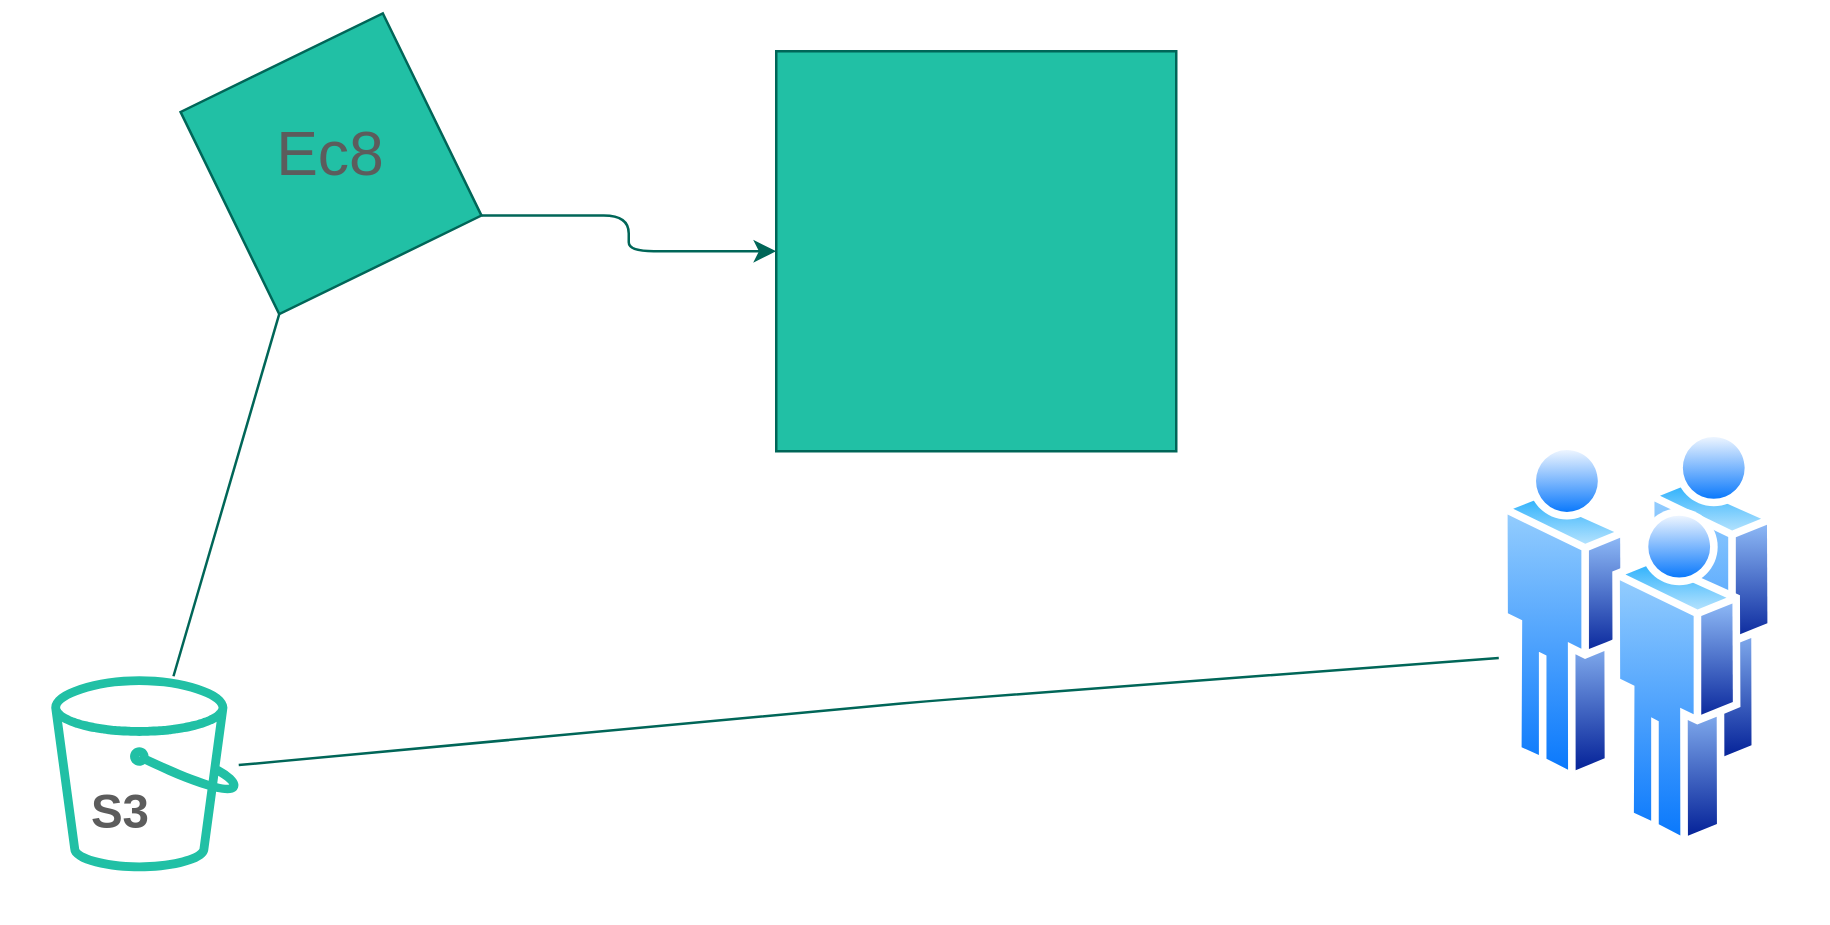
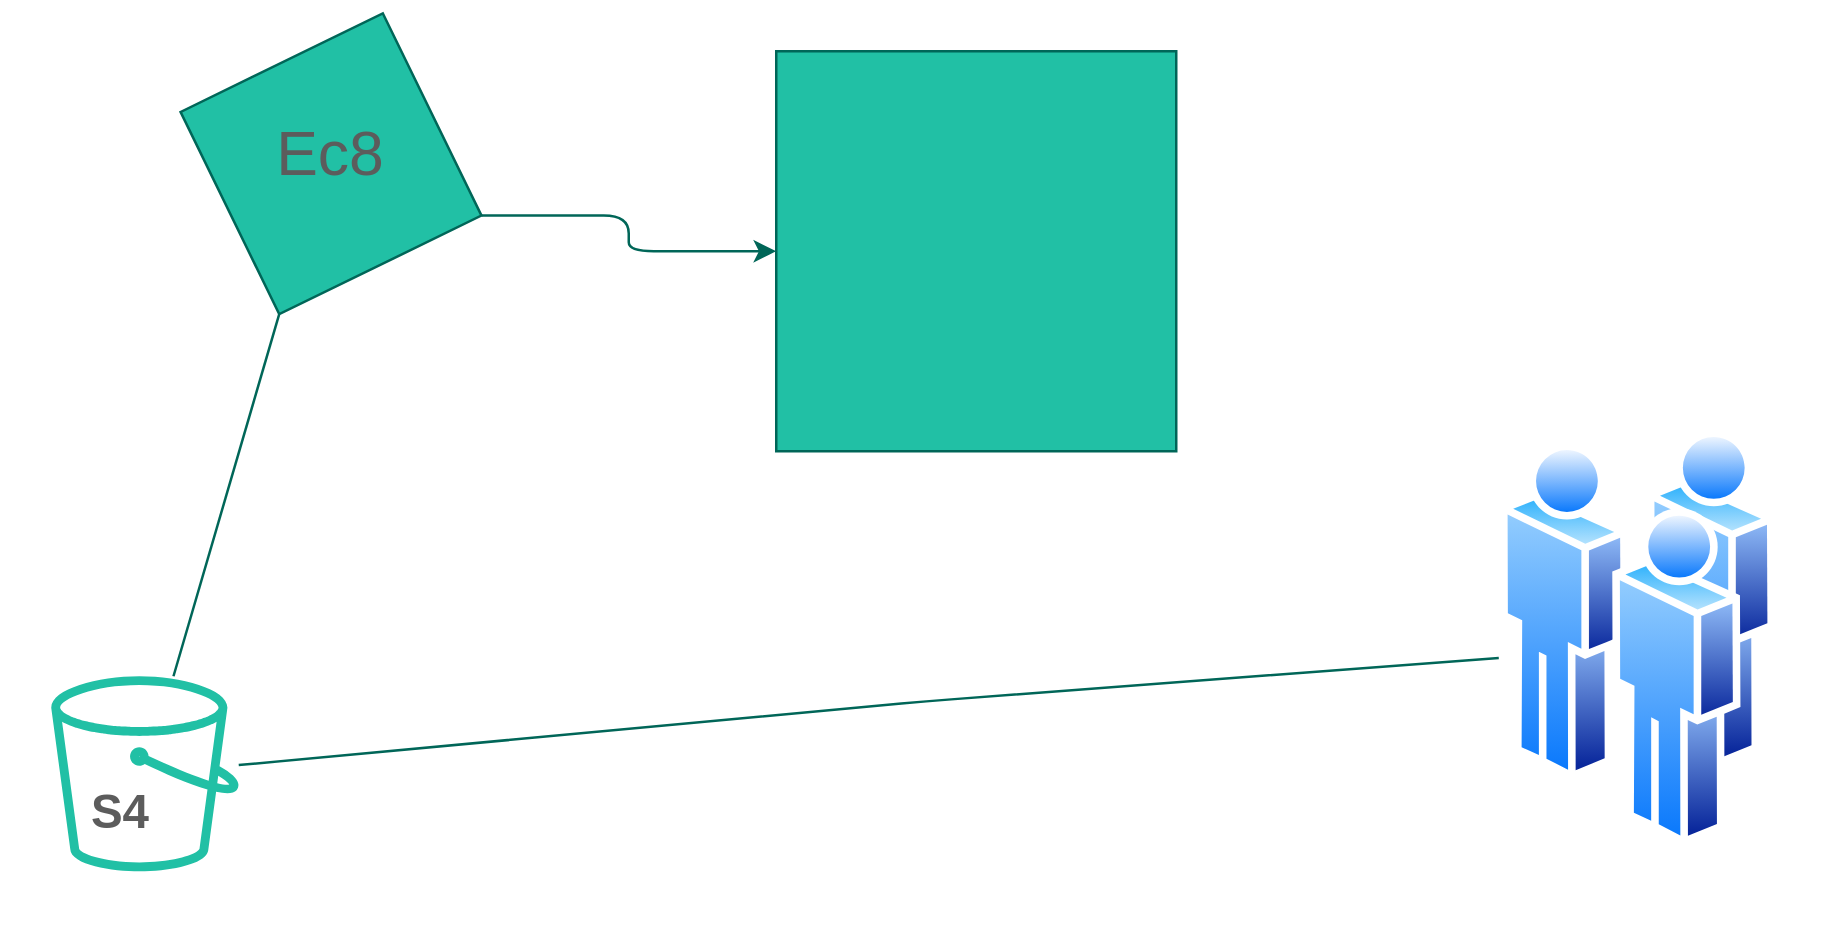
- <mxCell id="6" value="S3" style="text;html=1;strokeColor=none;fillColor=none;align=center;verticalAlign=middle;whiteSpace=wrap;rounded=0;fontColor=#5C5C5C;fontStyle=1;fontSize=19;" vertex="1" parent="1"><mxGeometry x="37.5" y="320" width="20" height="10" as="geometry" /></mxCell>
+ <mxCell id="6" value="S4" style="text;html=1;strokeColor=none;fillColor=none;align=center;verticalAlign=middle;whiteSpace=wrap;rounded=0;fontColor=#5C5C5C;fontStyle=1;fontSize=19;" vertex="1" parent="1"><mxGeometry x="37.5" y="320" width="20" height="10" as="geometry" /></mxCell>
